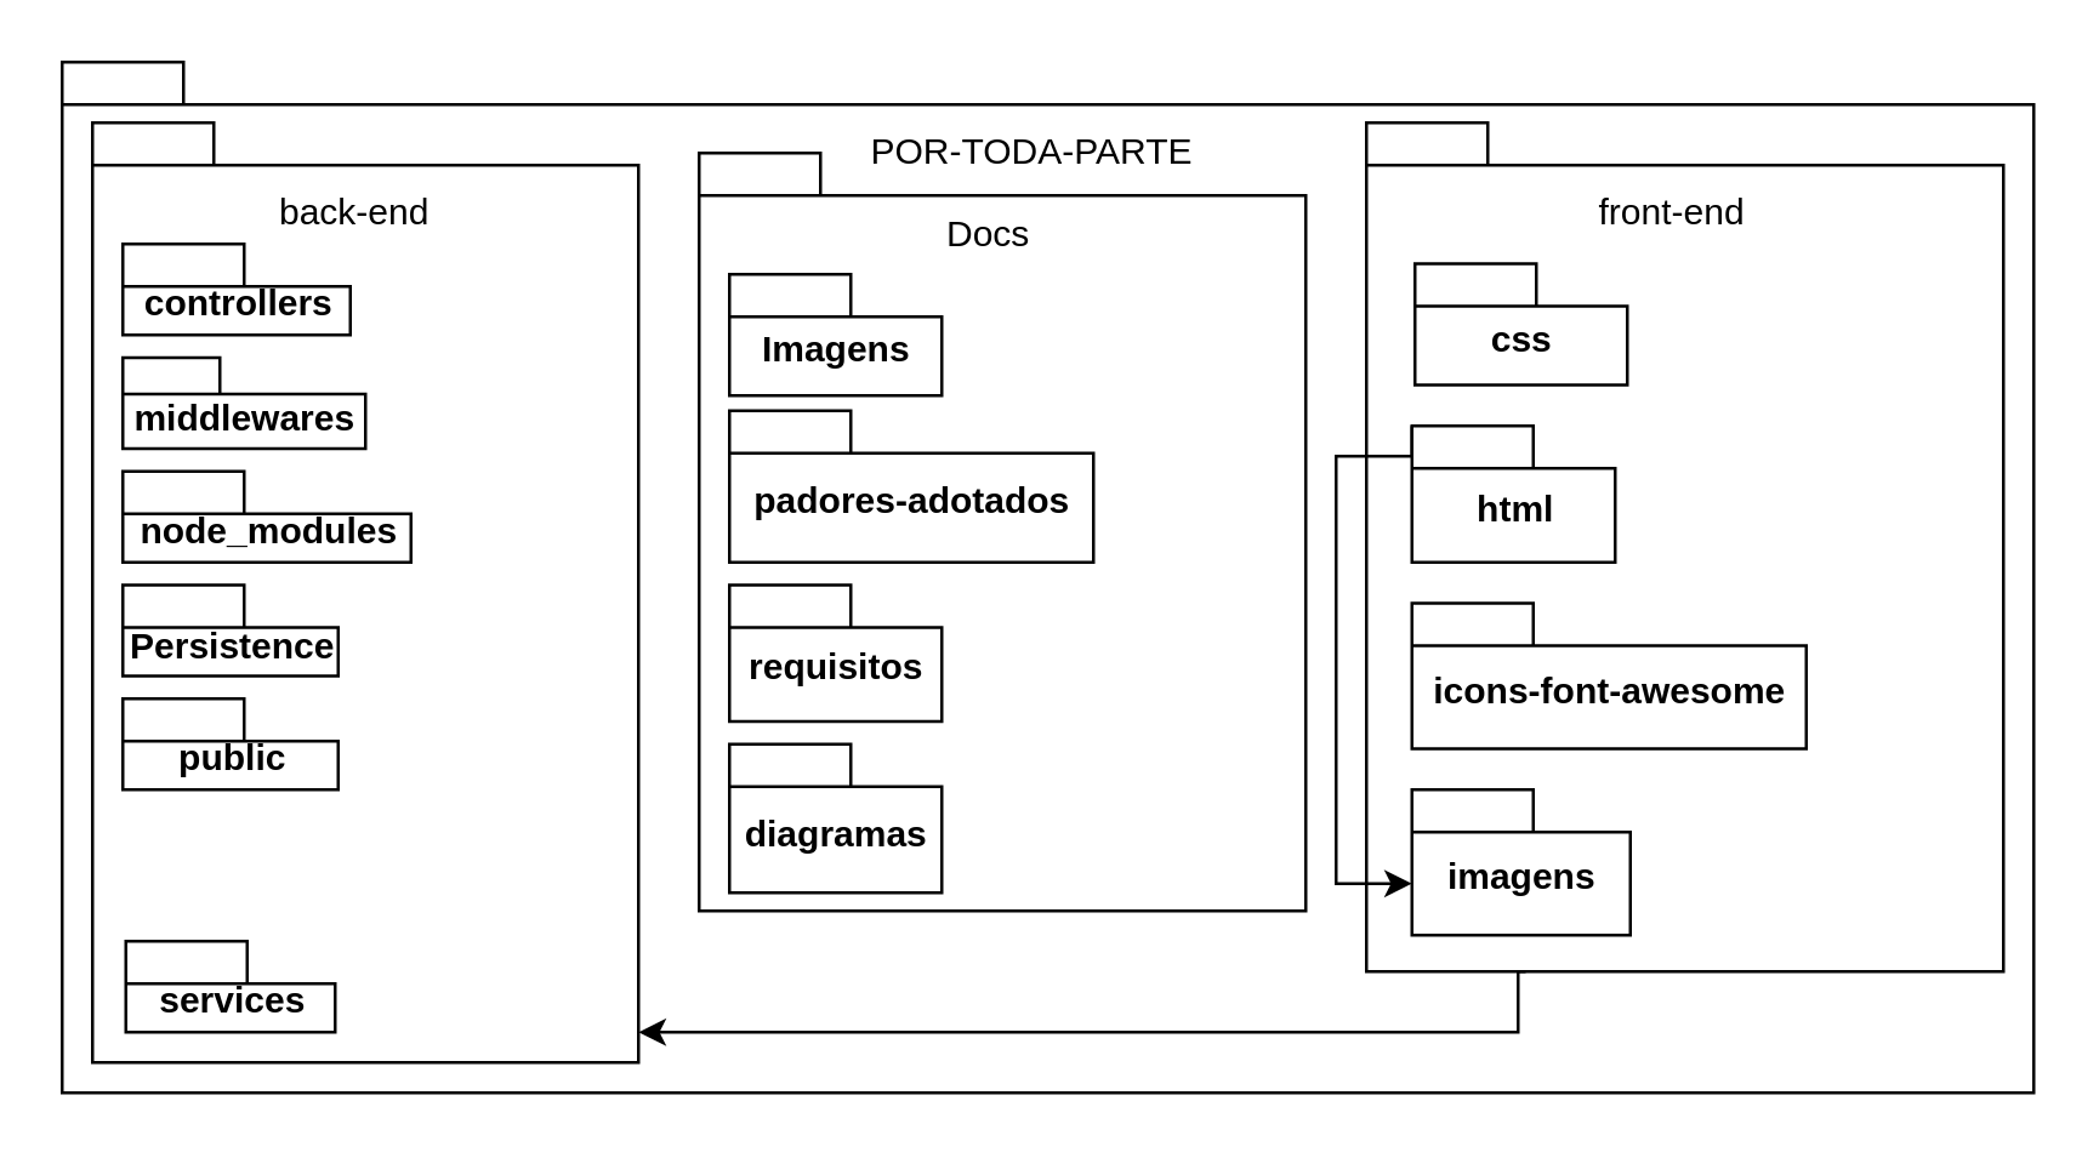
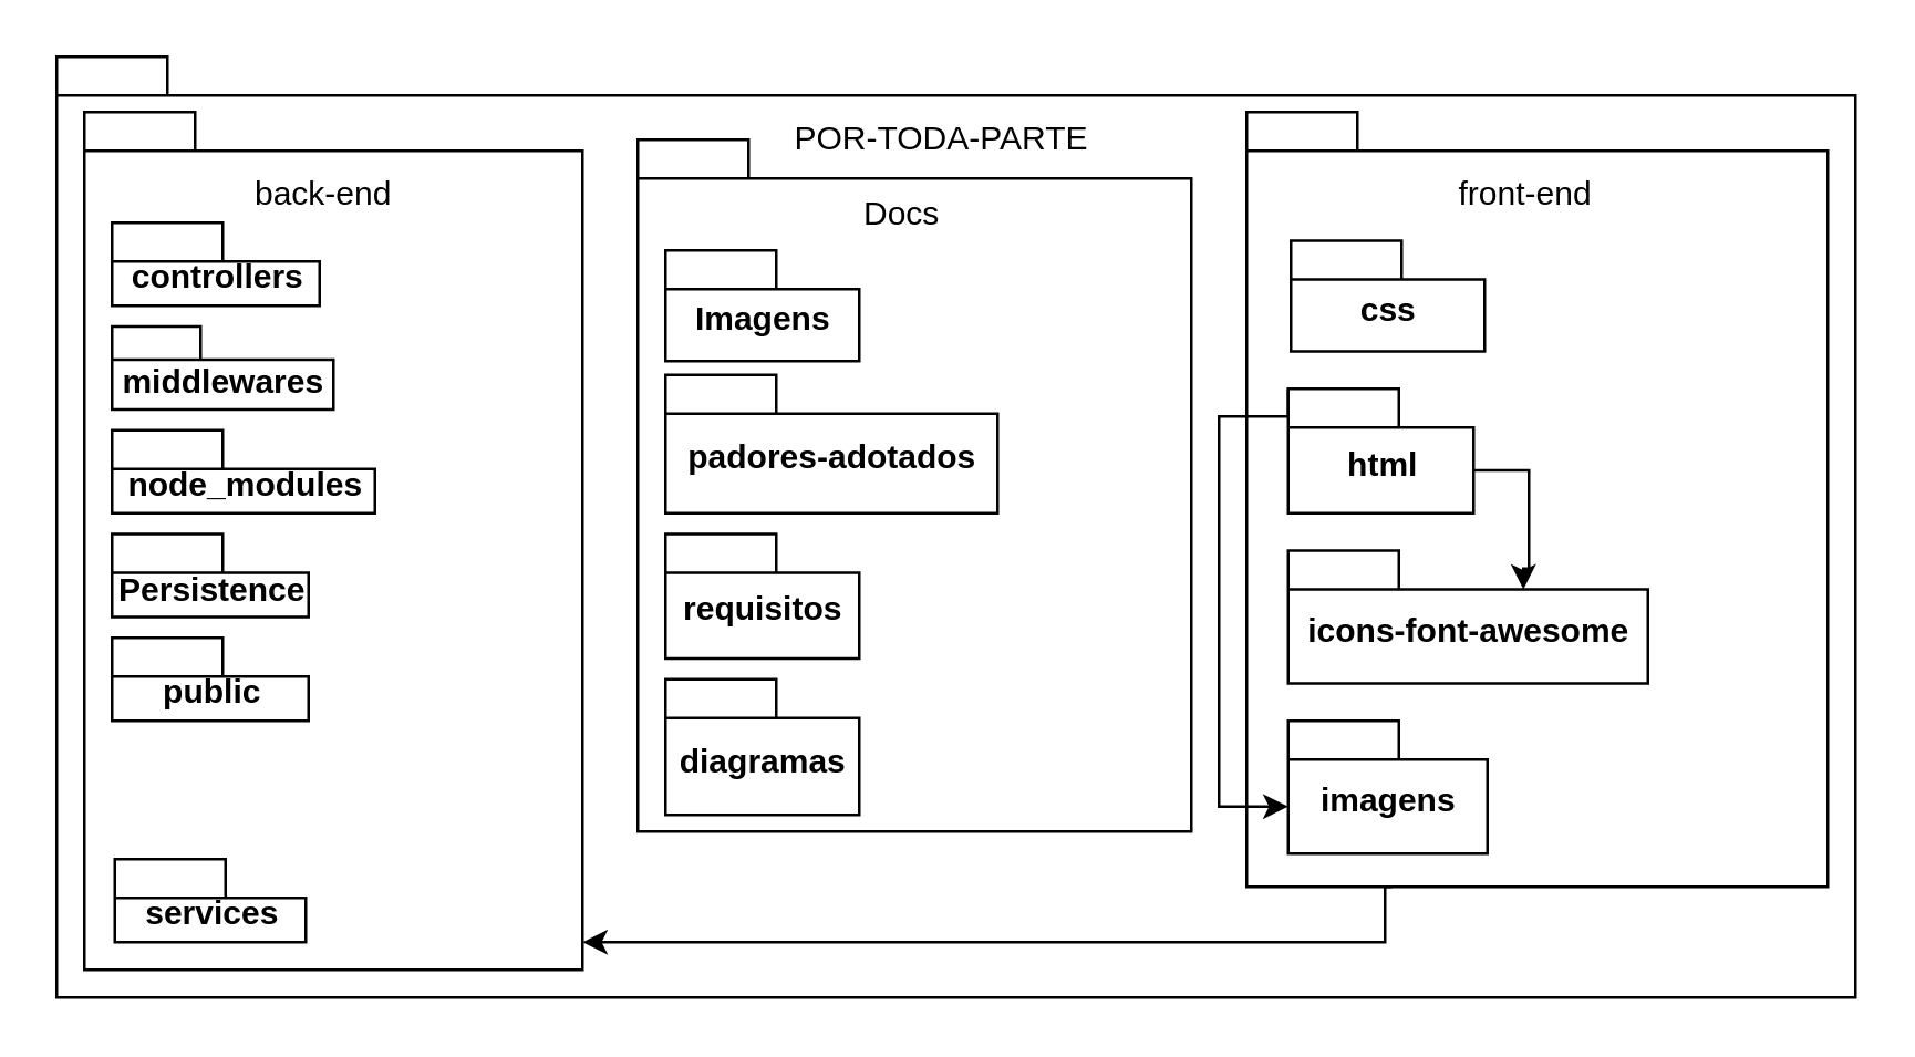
+ <mxCell id="20" style="edgeStyle=orthogonalEdgeStyle;rounded=0;orthogonalLoop=1;jettySize=auto;html=1;exitX=0;exitY=0;exitDx=67;exitDy=29.5;exitPerimeter=0;entryX=0;entryY=0;entryDx=85;entryDy=14;entryPerimeter=0;" edge="1" parent="1" source="21" target="23"><mxGeometry relative="1" as="geometry" /></mxCell>
